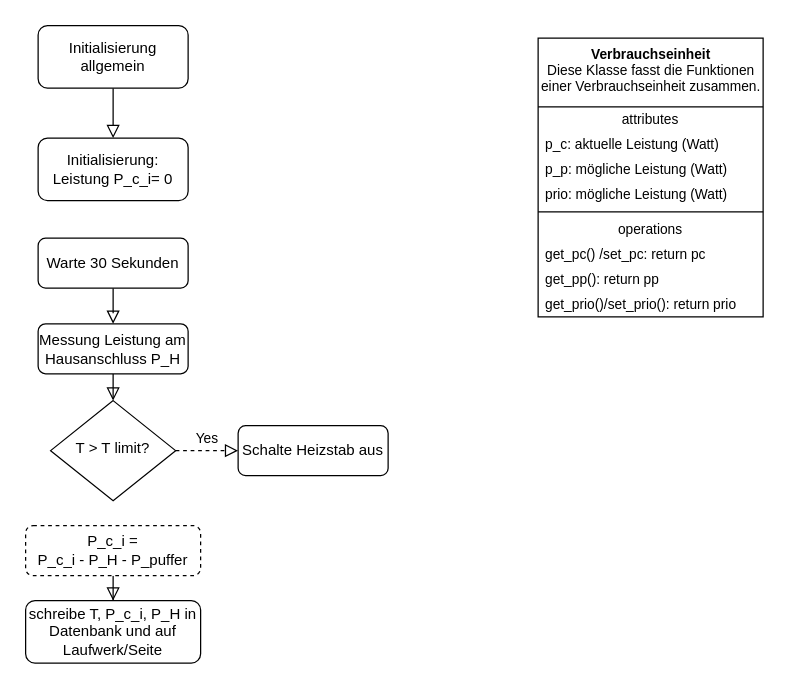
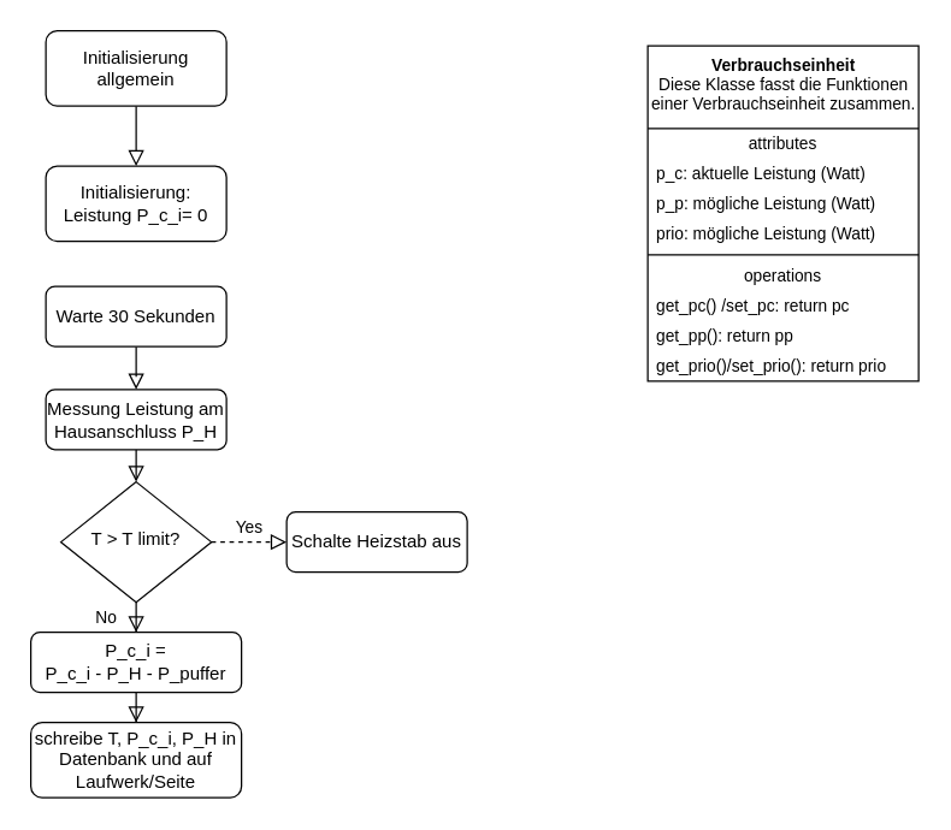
+ <mxCell id="4" value="No" style="rounded=0;html=1;jettySize=auto;orthogonalLoop=1;fontSize=11;endArrow=block;endFill=0;endSize=8;strokeWidth=1;shadow=0;labelBackgroundColor=none;edgeStyle=orthogonalEdgeStyle;entryX=0.5;entryY=0;entryDx=0;entryDy=0;" parent="1" source="6" target="9" edge="1"><mxGeometry x="0.668" y="-20" relative="1" as="geometry"><mxPoint as="offset" /><mxPoint x="90" y="440" as="targetPoint" /></mxGeometry></mxCell>
- <mxCell id="9" value="&lt;div&gt;P_c_i = &lt;br&gt;&lt;/div&gt;&lt;div&gt;P_c_i - P_H - P_puffer&lt;/div&gt;" style="rounded=1;whiteSpace=wrap;html=1;fontSize=12;glass=0;strokeWidth=1;shadow=0;dashed=1;" parent="1" vertex="1"><mxGeometry x="20" y="420" width="140" height="40" as="geometry" /></mxCell>
+ <mxCell id="9" value="&lt;div&gt;P_c_i = &lt;br&gt;&lt;/div&gt;&lt;div&gt;P_c_i - P_H - P_puffer&lt;/div&gt;" style="rounded=1;whiteSpace=wrap;html=1;fontSize=12;glass=0;strokeWidth=1;shadow=0;" parent="1" vertex="1"><mxGeometry x="20" y="420" width="140" height="40" as="geometry" /></mxCell>
